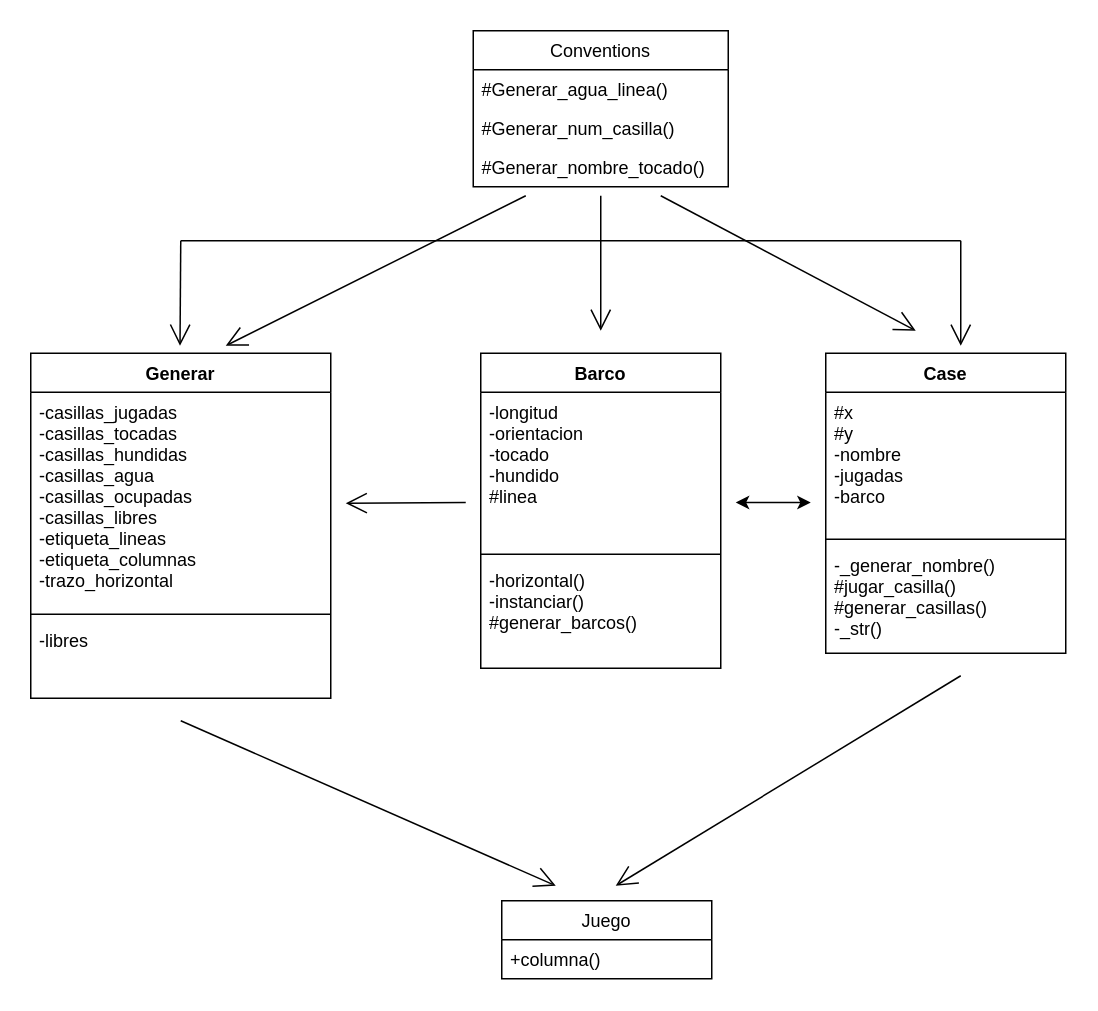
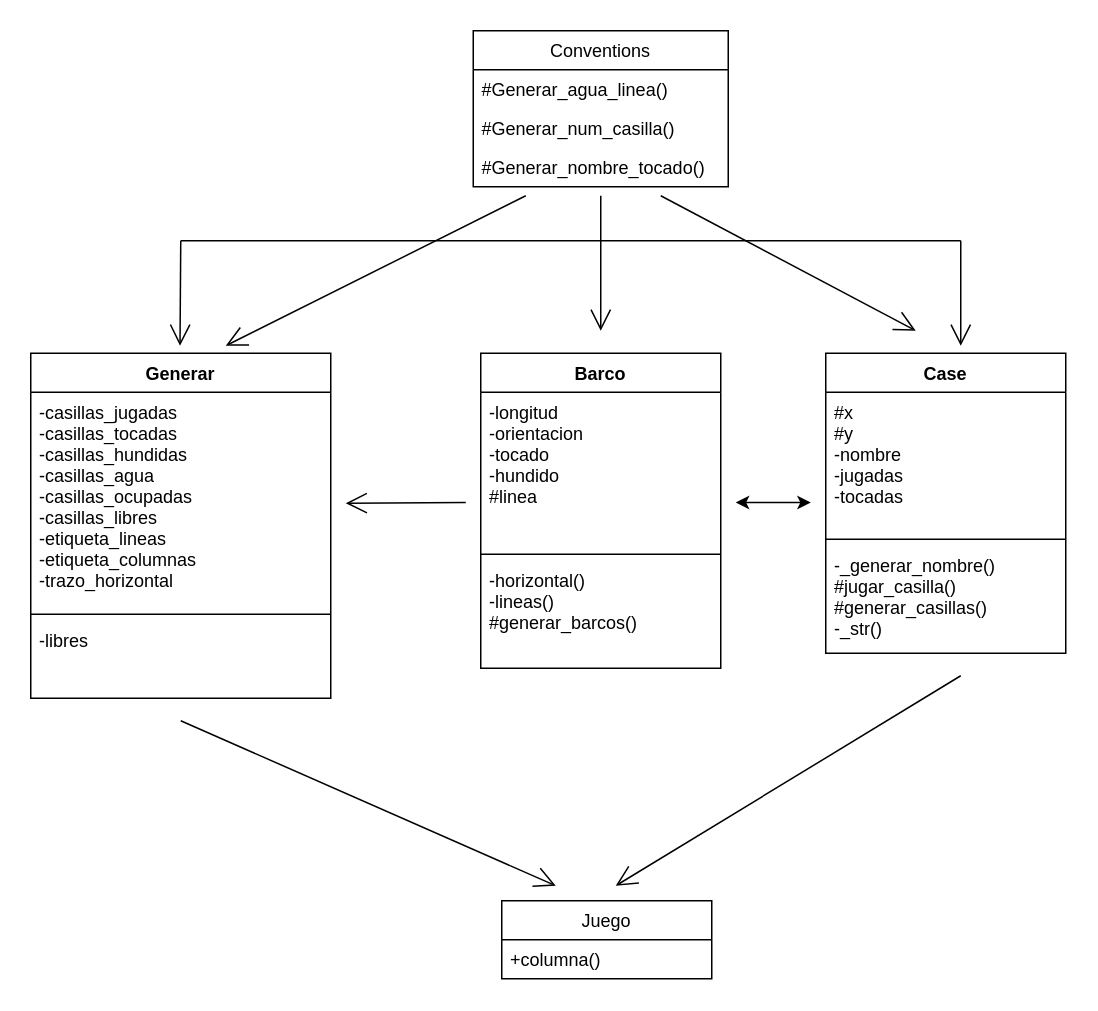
- <mxCell id="15" value="#x&#10;#y&#10;-nombre&#10;-jugadas&#10;-barco" style="text;strokeColor=none;fillColor=none;align=left;verticalAlign=top;spacingLeft=4;spacingRight=4;overflow=hidden;rotatable=0;points=[[0,0.5],[1,0.5]];portConstraint=eastwest;" vertex="1" parent="14"><mxGeometry y="26" width="160" height="94" as="geometry" /></mxCell>
+ <mxCell id="15" value="#x&#10;#y&#10;-nombre&#10;-jugadas&#10;-tocadas" style="text;strokeColor=none;fillColor=none;align=left;verticalAlign=top;spacingLeft=4;spacingRight=4;overflow=hidden;rotatable=0;points=[[0,0.5],[1,0.5]];portConstraint=eastwest;" vertex="1" parent="14"><mxGeometry y="26" width="160" height="94" as="geometry" /></mxCell>
- <mxCell id="13" value="-horizontal()&#10;-instanciar()&#10;#generar_barcos()" style="text;strokeColor=none;fillColor=none;align=left;verticalAlign=top;spacingLeft=4;spacingRight=4;overflow=hidden;rotatable=0;points=[[0,0.5],[1,0.5]];portConstraint=eastwest;" vertex="1" parent="10"><mxGeometry y="138" width="160" height="72" as="geometry" /></mxCell>
+ <mxCell id="13" value="-horizontal()&#10;-lineas()&#10;#generar_barcos()" style="text;strokeColor=none;fillColor=none;align=left;verticalAlign=top;spacingLeft=4;spacingRight=4;overflow=hidden;rotatable=0;points=[[0,0.5],[1,0.5]];portConstraint=eastwest;" vertex="1" parent="10"><mxGeometry y="138" width="160" height="72" as="geometry" /></mxCell>
